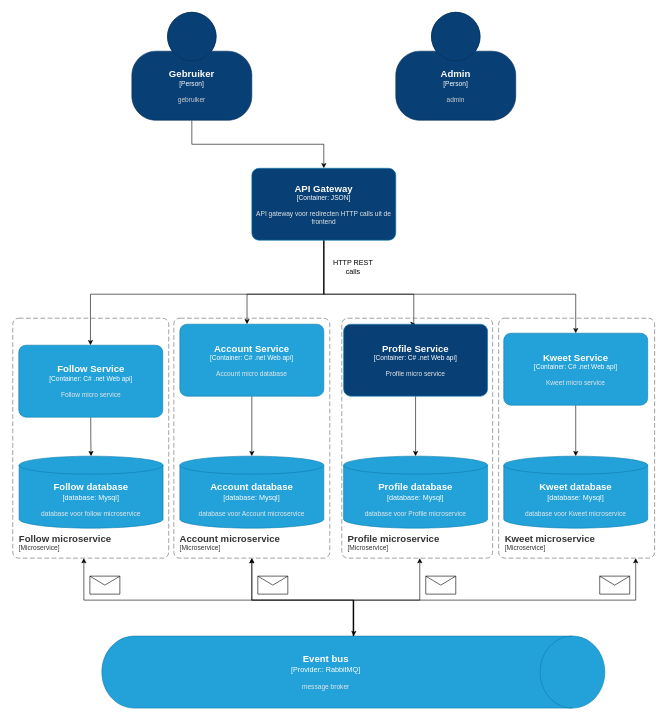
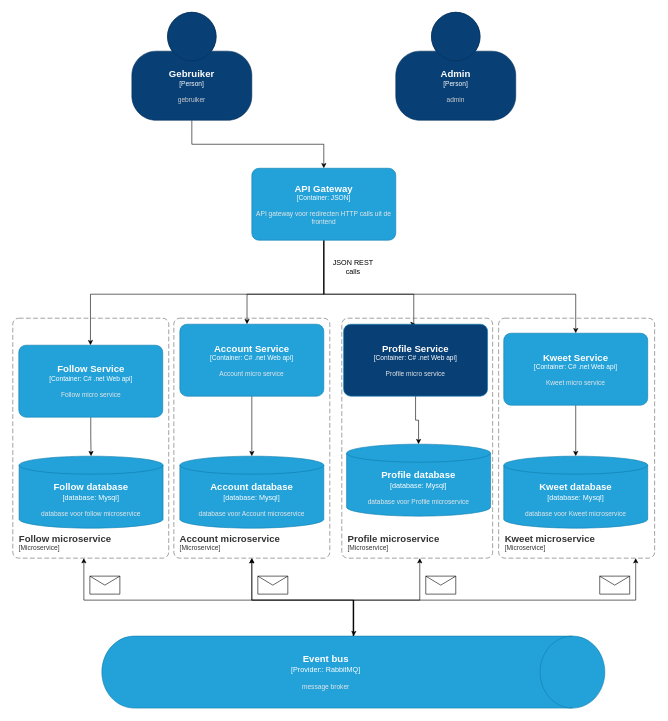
- <mxCell id="9" value="&lt;font style=&quot;font-size: 16px&quot;&gt;&lt;b&gt;API Gateway&lt;/b&gt;&lt;/font&gt;&lt;div&gt;[Container: JSON]&lt;/div&gt;&lt;br&gt;&lt;div&gt;&lt;font style=&quot;font-size: 11px&quot;&gt;&lt;font color=&quot;#E6E6E6&quot;&gt;API gateway voor redirecten HTTP calls uit de frontend&lt;/font&gt;&lt;/div&gt;" style="rounded=1;whiteSpace=wrap;html=1;fontSize=11;labelBackgroundColor=none;fillColor=#083f75;fontColor=#ffffff;align=center;arcSize=10;strokeColor=#0E7DAD;metaEdit=1;resizable=0;points=[[0.25,0,0],[0.5,0,0],[0.75,0,0],[1,0.25,0],[1,0.5,0],[1,0.75,0],[0.75,1,0],[0.5,1,0],[0.25,1,0],[0,0.75,0],[0,0.5,0],[0,0.25,0]];" parent="1" vertex="1"><mxGeometry x="419" y="280" width="240" height="120" as="geometry" /></mxCell>
+ <mxCell id="9" value="&lt;font style=&quot;font-size: 16px&quot;&gt;&lt;b&gt;API Gateway&lt;/b&gt;&lt;/font&gt;&lt;div&gt;[Container: JSON]&lt;/div&gt;&lt;br&gt;&lt;div&gt;&lt;font style=&quot;font-size: 11px&quot;&gt;&lt;font color=&quot;#E6E6E6&quot;&gt;API gateway voor redirecten HTTP calls uit de frontend&lt;/font&gt;&lt;/div&gt;" style="rounded=1;whiteSpace=wrap;html=1;fontSize=11;labelBackgroundColor=none;fillColor=#23A2D9;fontColor=#ffffff;align=center;arcSize=10;strokeColor=#0E7DAD;metaEdit=1;resizable=0;points=[[0.25,0,0],[0.5,0,0],[0.75,0,0],[1,0.25,0],[1,0.5,0],[1,0.75,0],[0.75,1,0],[0.5,1,0],[0.25,1,0],[0,0.75,0],[0,0.5,0],[0,0.25,0]];" parent="1" vertex="1"><mxGeometry x="419" y="280" width="240" height="120" as="geometry" /></mxCell>
- <mxCell id="36" value="HTTP REST calls" style="text;html=1;strokeColor=none;fillColor=none;align=center;verticalAlign=middle;whiteSpace=wrap;rounded=0;" parent="1" vertex="1"><mxGeometry x="548.25" y="430" width="80" height="30" as="geometry" /></mxCell>
+ <mxCell id="36" value="JSON REST calls" style="text;html=1;strokeColor=none;fillColor=none;align=center;verticalAlign=middle;whiteSpace=wrap;rounded=0;" parent="1" vertex="1"><mxGeometry x="548.25" y="430" width="80" height="30" as="geometry" /></mxCell>
- <mxCell id="13" value="&lt;font style=&quot;font-size: 16px&quot;&gt;&lt;b&gt;Account Service&lt;/b&gt;&lt;/font&gt;&lt;div&gt;[Container: C# .net Web api]&lt;/div&gt;&lt;br&gt;&lt;div&gt;&lt;font style=&quot;font-size: 11px&quot;&gt;&lt;font color=&quot;#E6E6E6&quot;&gt;Account micro database&lt;/font&gt;&lt;/div&gt;" style="rounded=1;whiteSpace=wrap;html=1;fontSize=11;labelBackgroundColor=none;fillColor=#23A2D9;fontColor=#ffffff;align=center;arcSize=10;strokeColor=#0E7DAD;metaEdit=1;resizable=0;points=[[0.25,0,0],[0.5,0,0],[0.75,0,0],[1,0.25,0],[1,0.5,0],[1,0.75,0],[0.75,1,0],[0.5,1,0],[0.25,1,0],[0,0.75,0],[0,0.5,0],[0,0.25,0]];" parent="1" vertex="1"><mxGeometry x="299" y="540" width="240" height="120" as="geometry" /></mxCell>
+ <mxCell id="13" value="&lt;font style=&quot;font-size: 16px&quot;&gt;&lt;b&gt;Account Service&lt;/b&gt;&lt;/font&gt;&lt;div&gt;[Container: C# .net Web api]&lt;/div&gt;&lt;br&gt;&lt;div&gt;&lt;font style=&quot;font-size: 11px&quot;&gt;&lt;font color=&quot;#E6E6E6&quot;&gt;Account micro service&lt;/font&gt;&lt;/div&gt;" style="rounded=1;whiteSpace=wrap;html=1;fontSize=11;labelBackgroundColor=none;fillColor=#23A2D9;fontColor=#ffffff;align=center;arcSize=10;strokeColor=#0E7DAD;metaEdit=1;resizable=0;points=[[0.25,0,0],[0.5,0,0],[0.75,0,0],[1,0.25,0],[1,0.5,0],[1,0.75,0],[0.75,1,0],[0.5,1,0],[0.25,1,0],[0,0.75,0],[0,0.5,0],[0,0.25,0]];" parent="1" vertex="1"><mxGeometry x="299" y="540" width="240" height="120" as="geometry" /></mxCell>
- <mxCell id="20" value="&lt;font style=&quot;font-size: 16px&quot;&gt;&lt;b&gt;Profile database&lt;/b&gt;&lt;/font&gt;&lt;div&gt;[database:&amp;nbsp;Mysql]&lt;/div&gt;&lt;br&gt;&lt;div&gt;&lt;font style=&quot;font-size: 11px&quot;&gt;&lt;font color=&quot;#E6E6E6&quot;&gt;database voor Profile microservice&lt;/font&gt;&lt;/div&gt;" style="shape=cylinder3;size=15;whiteSpace=wrap;html=1;boundedLbl=1;rounded=0;labelBackgroundColor=none;fillColor=#23A2D9;fontSize=12;fontColor=#ffffff;align=center;strokeColor=#0E7DAD;metaEdit=1;points=[[0.5,0,0],[1,0.25,0],[1,0.5,0],[1,0.75,0],[0.5,1,0],[0,0.75,0],[0,0.5,0],[0,0.25,0]];resizable=0;" parent="1" vertex="1"><mxGeometry x="572" y="760" width="240" height="120" as="geometry" /></mxCell>
+ <mxCell id="20" value="&lt;font style=&quot;font-size: 16px&quot;&gt;&lt;b&gt;Profile database&lt;/b&gt;&lt;/font&gt;&lt;div&gt;[database:&amp;nbsp;Mysql]&lt;/div&gt;&lt;br&gt;&lt;div&gt;&lt;font style=&quot;font-size: 11px&quot;&gt;&lt;font color=&quot;#E6E6E6&quot;&gt;database voor Profile microservice&lt;/font&gt;&lt;/div&gt;" style="shape=cylinder3;size=15;whiteSpace=wrap;html=1;boundedLbl=1;rounded=0;labelBackgroundColor=none;fillColor=#23A2D9;fontSize=12;fontColor=#ffffff;align=center;strokeColor=#0E7DAD;metaEdit=1;points=[[0.5,0,0],[1,0.25,0],[1,0.5,0],[1,0.75,0],[0.5,1,0],[0,0.75,0],[0,0.5,0],[0,0.25,0]];resizable=0;" parent="1" vertex="1"><mxGeometry x="577" y="740" width="240" height="120" as="geometry" /></mxCell>
